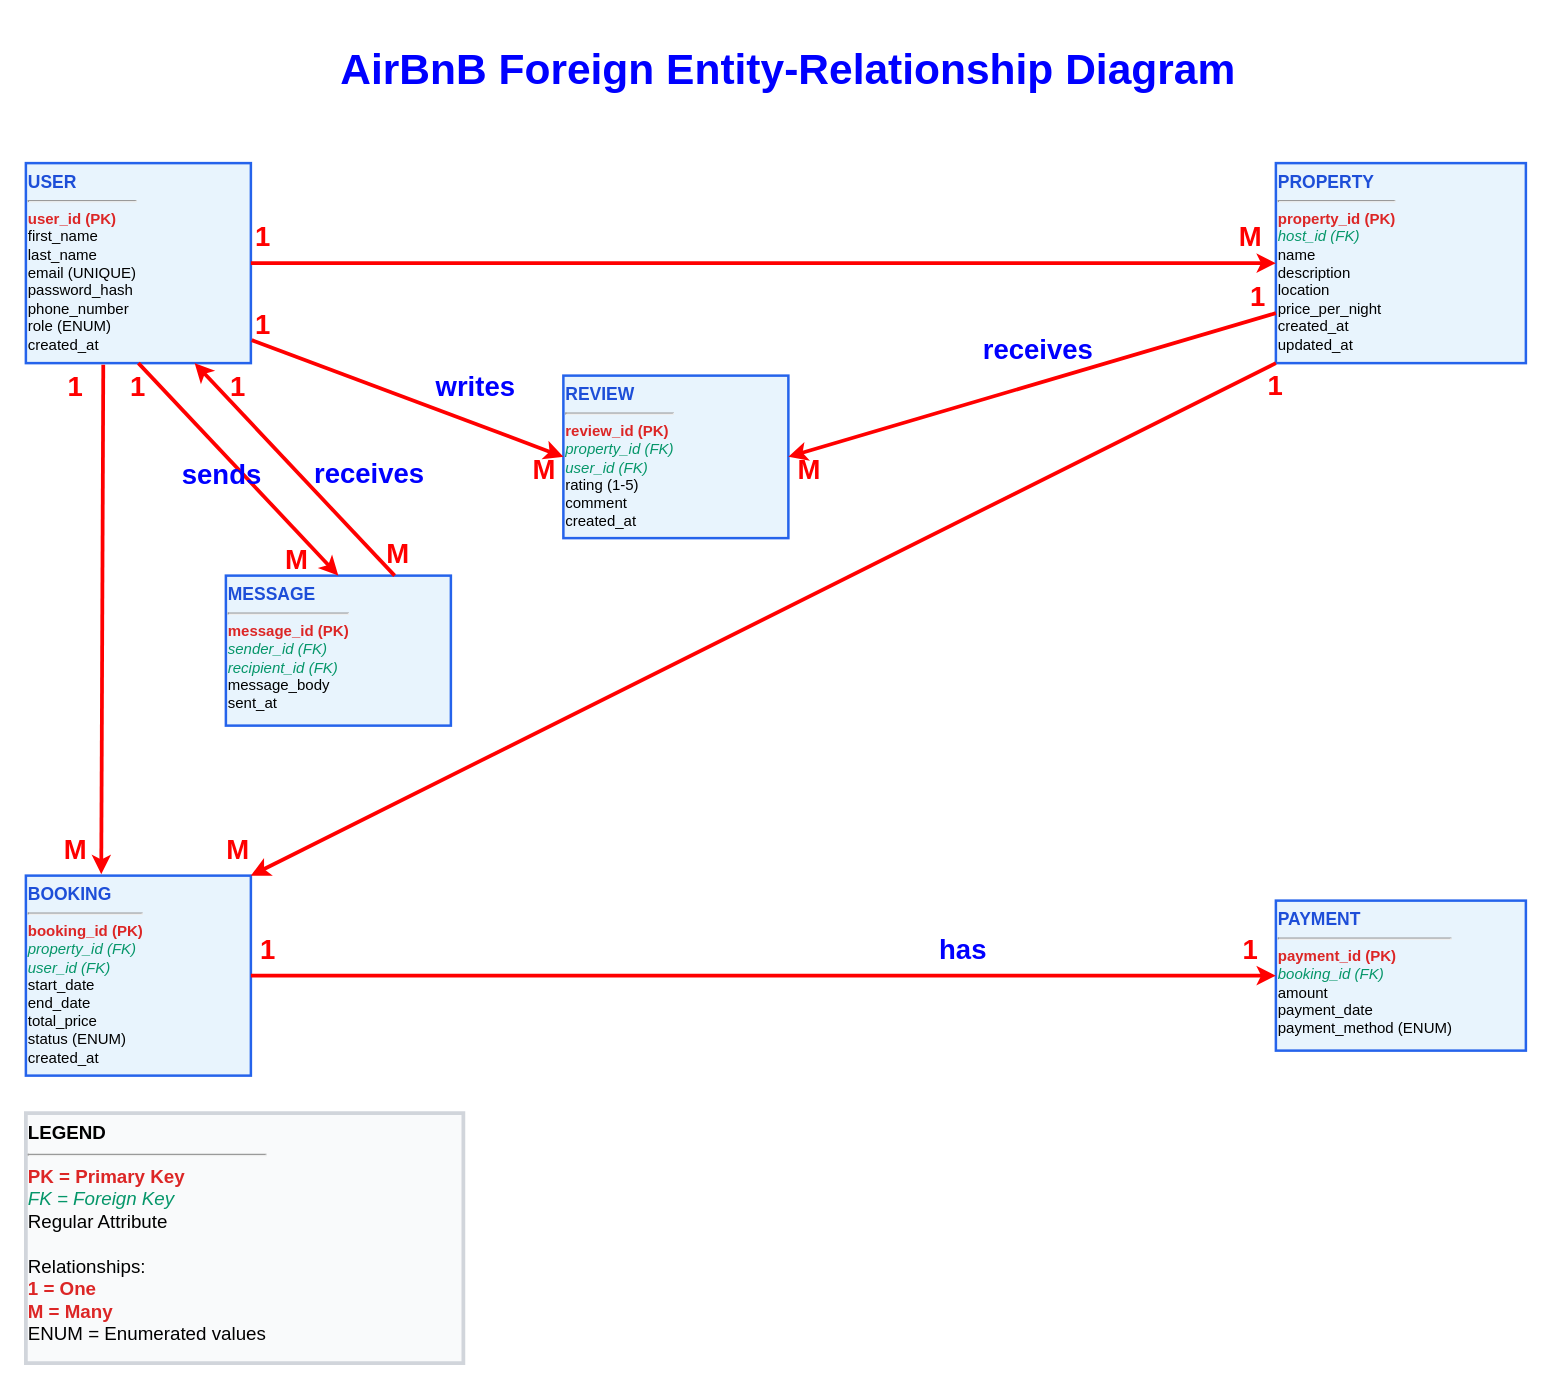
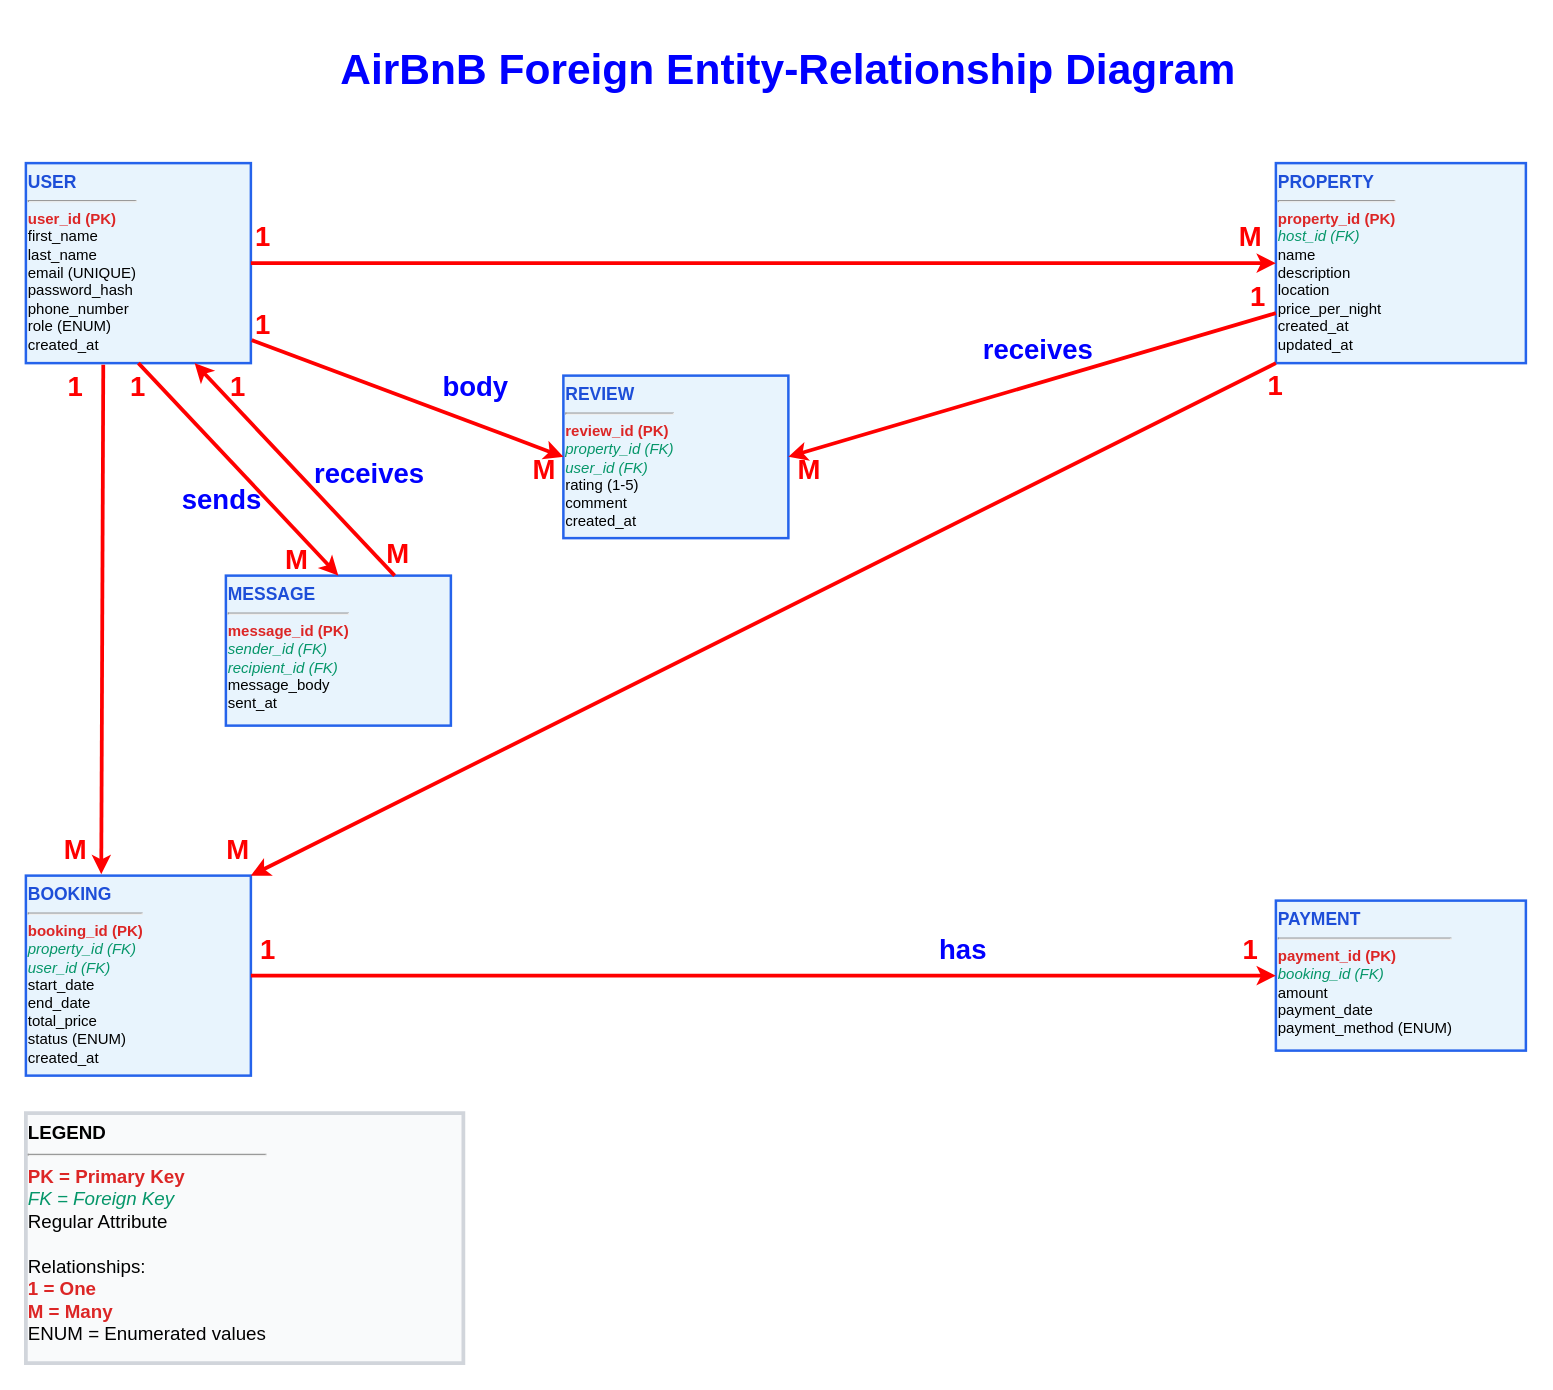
- <mxCell id="38" value="writes" style="whiteSpace=wrap;html=1;aspect=fixed;fontSize=22;fontColor=light-dark(#0000FF,#FF9090);fontStyle=1;strokeColor=none;fillColor=none;" parent="1" vertex="1"><mxGeometry x="340" y="270" width="80" height="80" as="geometry" /></mxCell>
+ <mxCell id="38" value="body" style="whiteSpace=wrap;html=1;aspect=fixed;fontSize=22;fontColor=light-dark(#0000FF,#FF9090);fontStyle=1;strokeColor=none;fillColor=none;" parent="1" vertex="1"><mxGeometry x="340" y="270" width="80" height="80" as="geometry" /></mxCell>
- <mxCell id="34" value="sends" style="whiteSpace=wrap;html=1;aspect=fixed;fontSize=22;fontColor=#0000FF;fontStyle=1;strokeColor=none;fillColor=none;" parent="1" vertex="1"><mxGeometry x="147" y="350" width="60" height="60" as="geometry" /></mxCell>
+ <mxCell id="34" value="sends" style="whiteSpace=wrap;html=1;aspect=fixed;fontSize=22;fontColor=#0000FF;fontStyle=1;strokeColor=none;fillColor=none;" parent="1" vertex="1"><mxGeometry x="147" y="370" width="60" height="60" as="geometry" /></mxCell>
